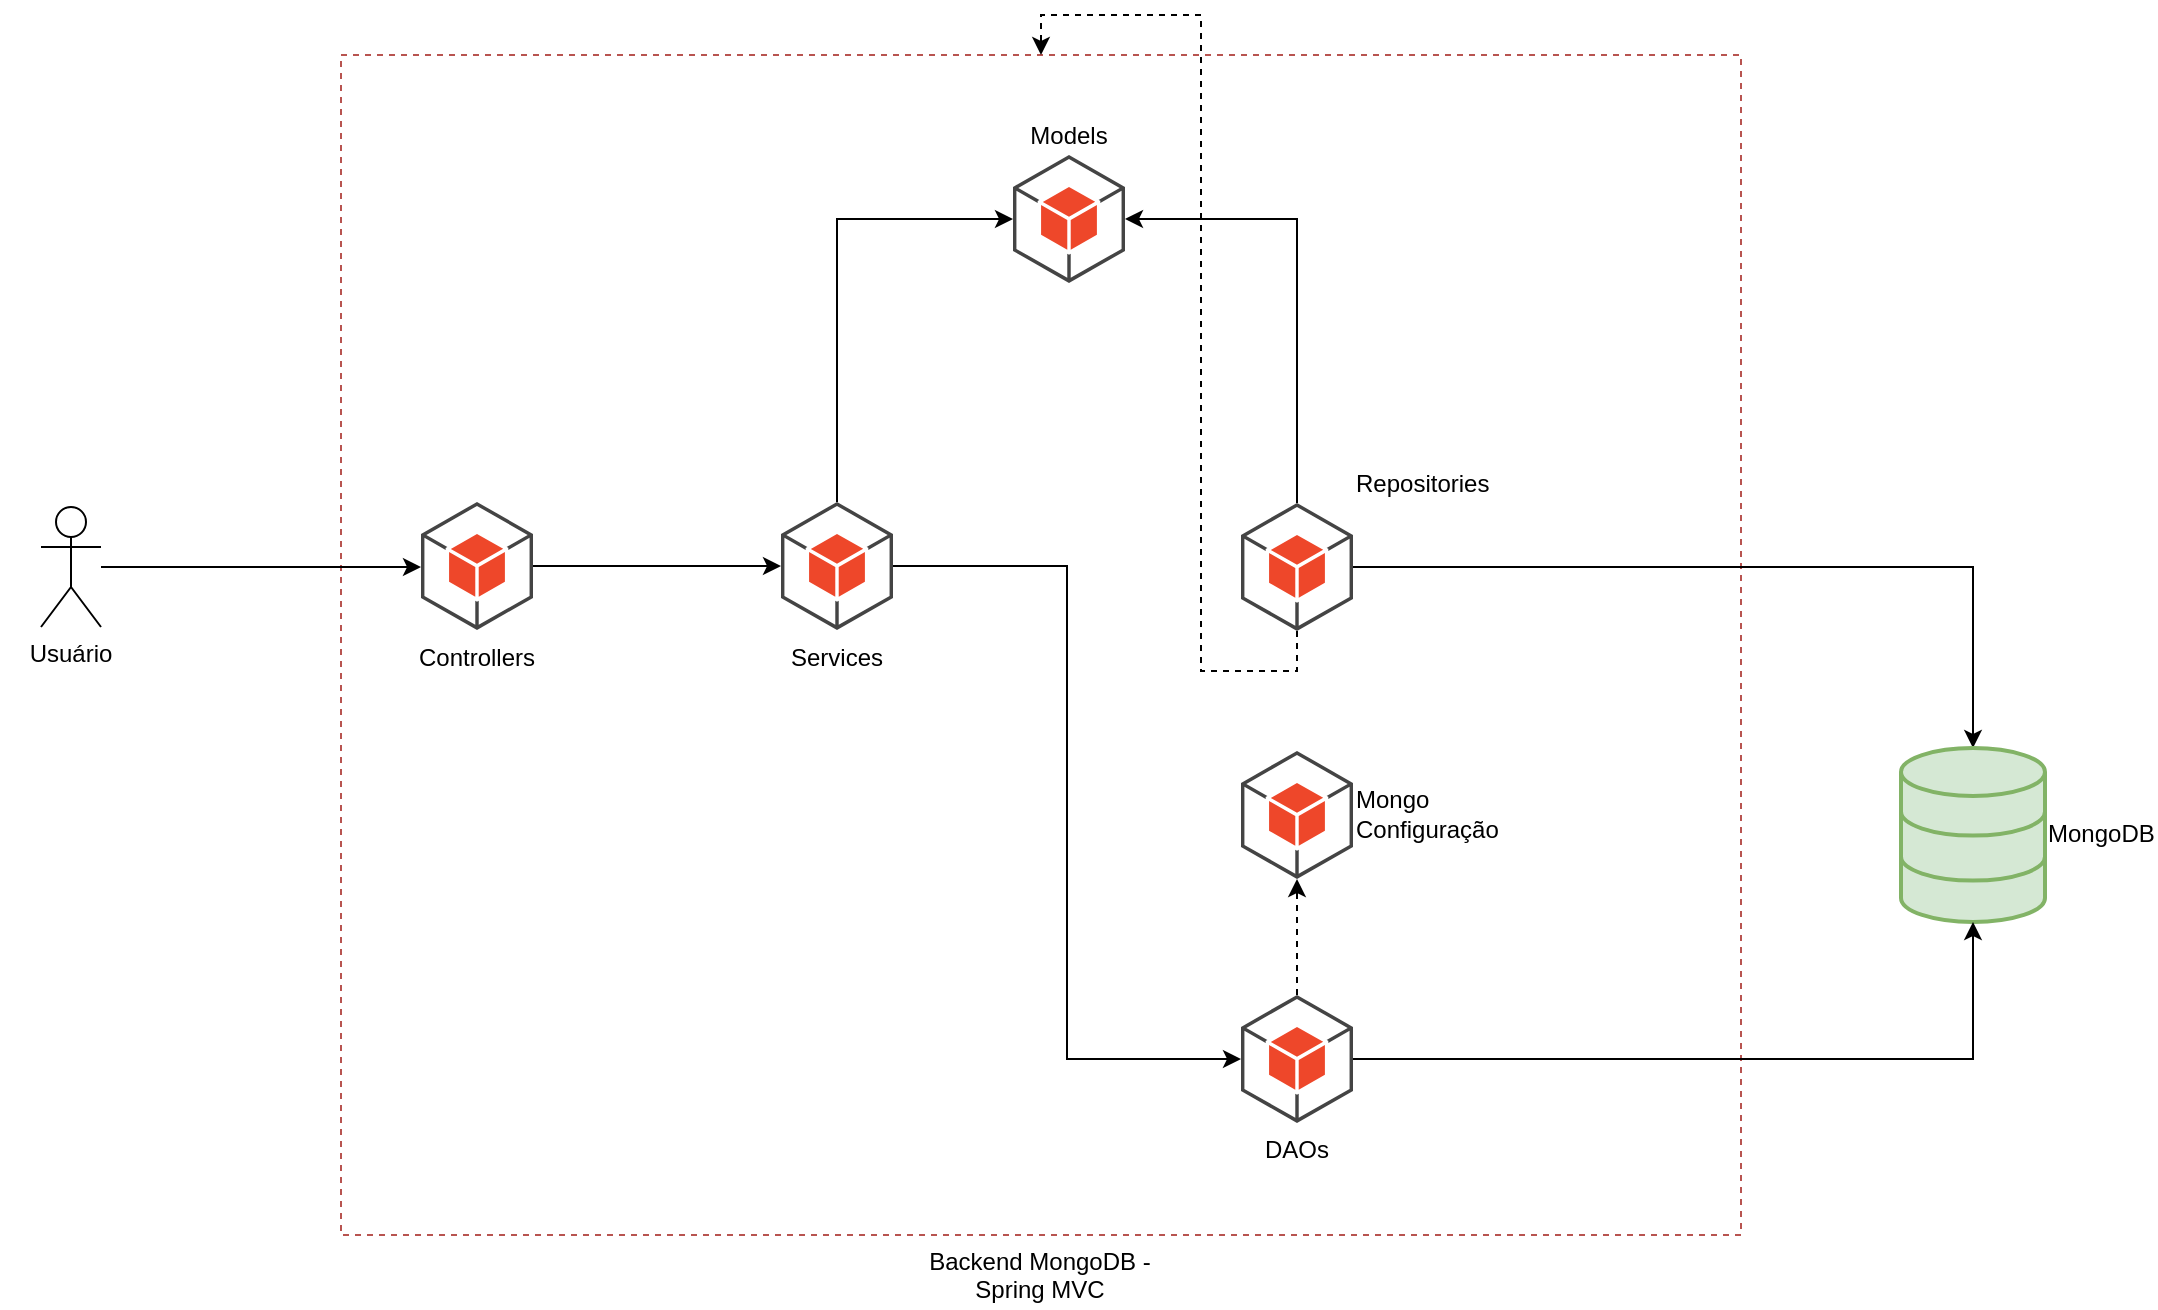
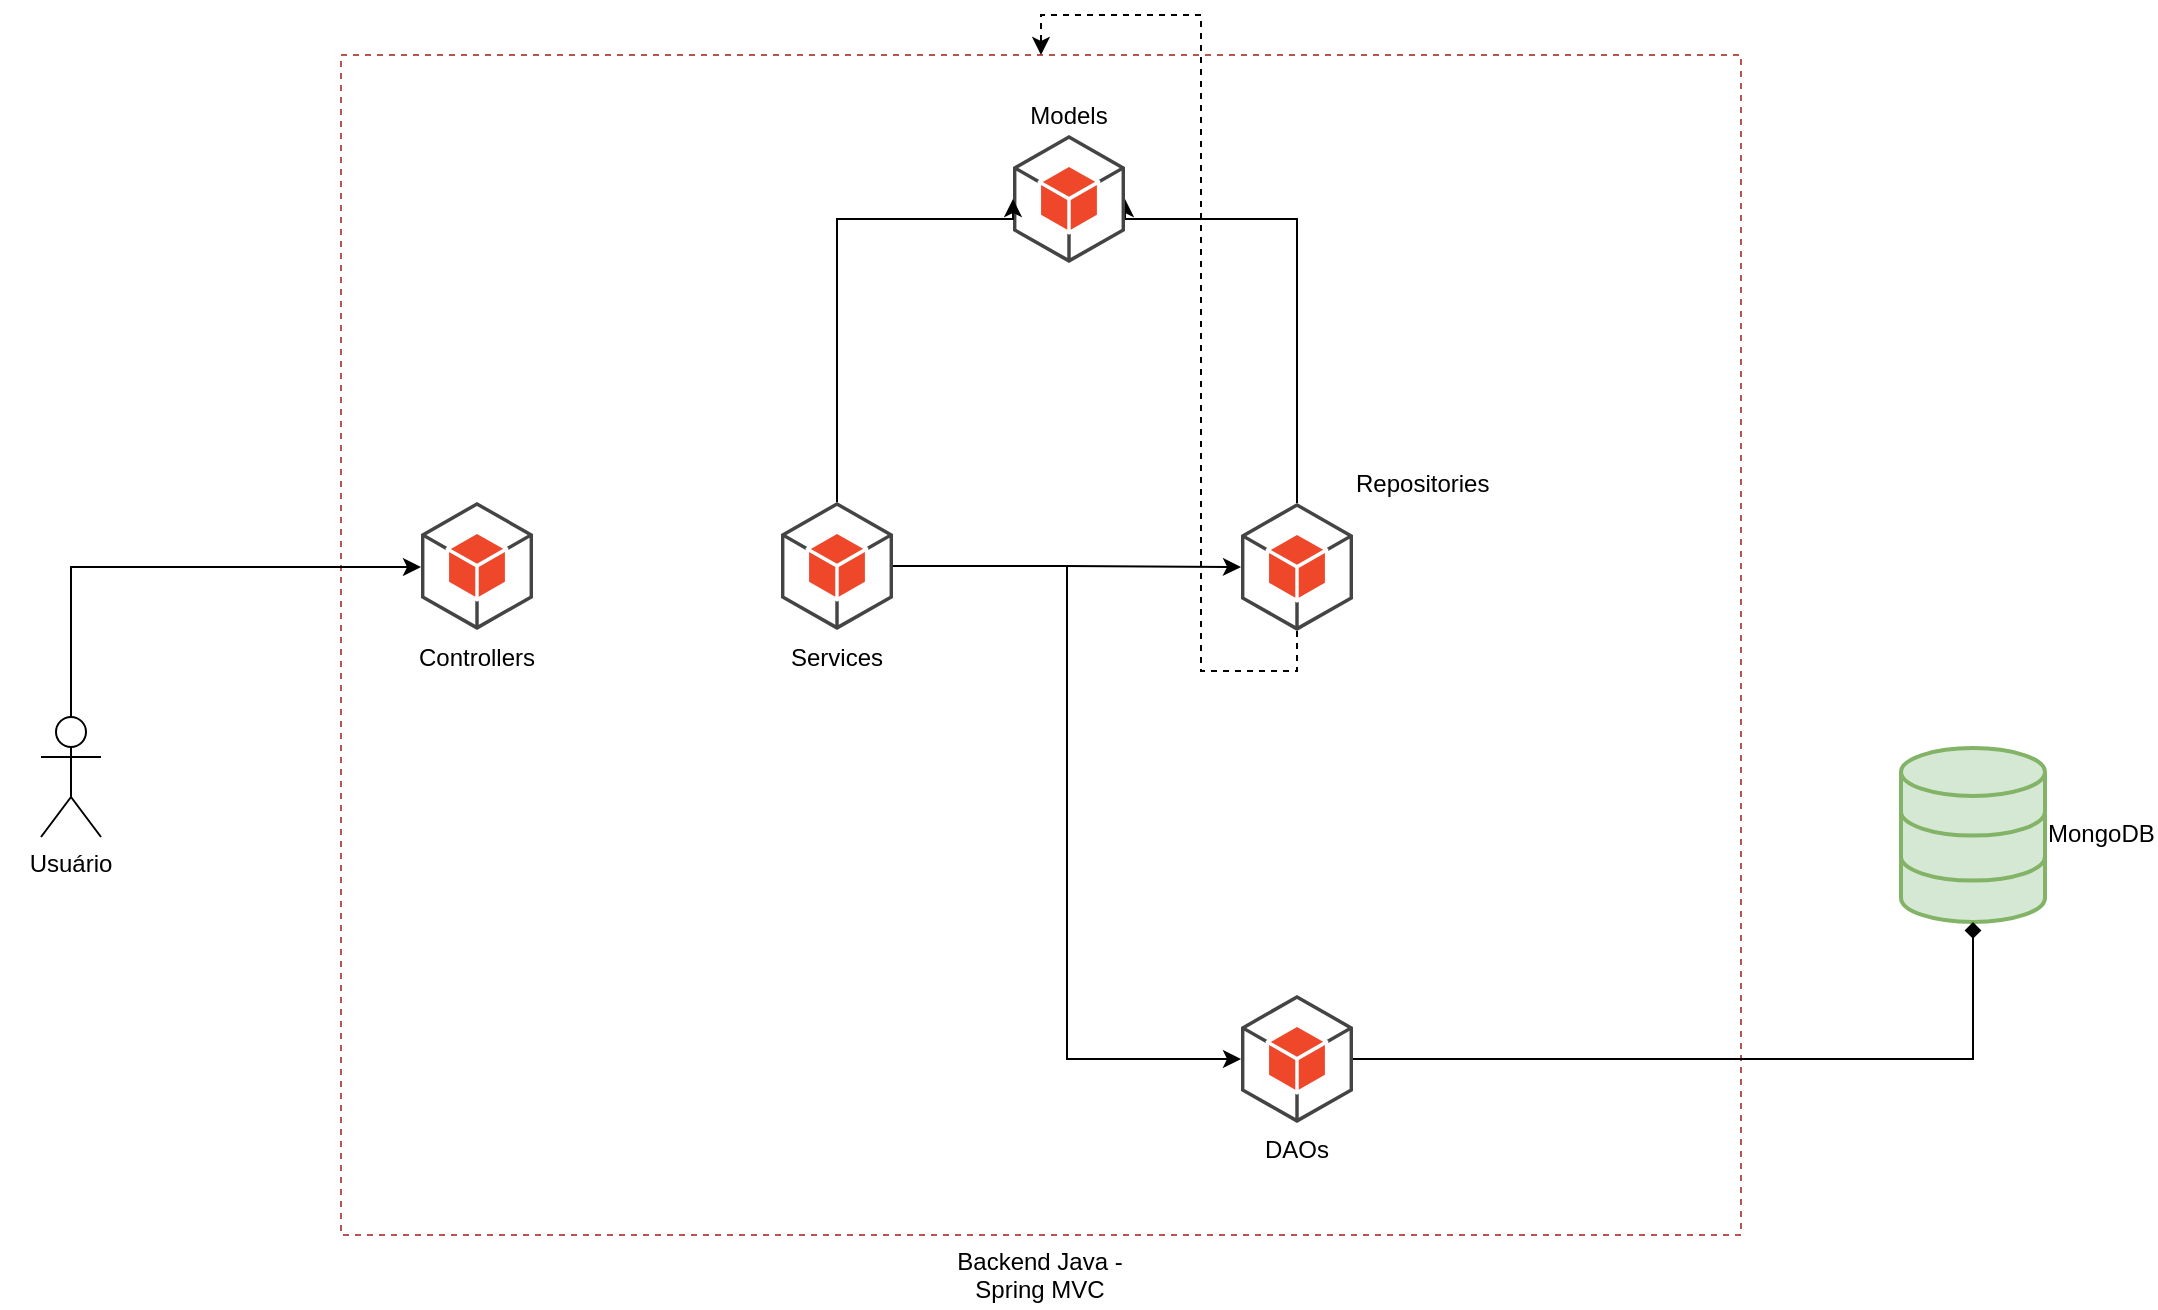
- <mxCell id="9" value="&lt;span style=&quot;text-align: left&quot;&gt;Models&lt;/span&gt;" style="outlineConnect=0;dashed=0;verticalLabelPosition=top;verticalAlign=bottom;align=center;html=1;shape=mxgraph.aws3.android;fillColor=#EE472A;gradientColor=none;labelPosition=center;" parent="1" vertex="1"><mxGeometry x="506" y="70" width="56" height="64" as="geometry" /></mxCell>
+ <mxCell id="9" value="&lt;span style=&quot;text-align: left&quot;&gt;Models&lt;/span&gt;" style="outlineConnect=0;dashed=0;verticalLabelPosition=top;verticalAlign=bottom;align=center;html=1;shape=mxgraph.aws3.android;fillColor=#EE472A;gradientColor=none;labelPosition=center;" parent="1" vertex="1"><mxGeometry x="506" y="60" width="56" height="64" as="geometry" /></mxCell>
- <mxCell id="10" style="edgeStyle=orthogonalEdgeStyle;rounded=0;orthogonalLoop=1;jettySize=auto;html=1;" parent="1" source="11" target="17" edge="1"><mxGeometry relative="1" as="geometry" /></mxCell>
+ <mxCell id="14" style="edgeStyle=orthogonalEdgeStyle;rounded=0;orthogonalLoop=1;jettySize=auto;html=1;" parent="1" source="17" target="7" edge="1"><mxGeometry relative="1" as="geometry" /></mxCell>
- <mxCell id="13" value="Usuário" style="shape=umlActor;verticalLabelPosition=bottom;labelBackgroundColor=#ffffff;verticalAlign=top;html=1;outlineConnect=0;fillColor=none;" parent="1" vertex="1"><mxGeometry x="20" y="246" width="30" height="60" as="geometry" /></mxCell>
+ <mxCell id="13" value="Usuário" style="shape=umlActor;verticalLabelPosition=bottom;labelBackgroundColor=#ffffff;verticalAlign=top;html=1;outlineConnect=0;fillColor=none;" parent="1" vertex="1"><mxGeometry x="20" y="351" width="30" height="60" as="geometry" /></mxCell>
- <mxCell id="4" style="edgeStyle=orthogonalEdgeStyle;rounded=0;orthogonalLoop=1;jettySize=auto;html=1;" edge="1" parent="1" source="7" target="8"><mxGeometry relative="1" as="geometry" /></mxCell>
- <mxCell id="3" value="&lt;span style=&quot;text-align: right&quot;&gt;Mongo&amp;nbsp;&lt;/span&gt;&lt;br style=&quot;text-align: right&quot;&gt;&lt;span style=&quot;text-align: right&quot;&gt;Configuração&lt;/span&gt;" style="outlineConnect=0;dashed=0;verticalLabelPosition=middle;verticalAlign=middle;align=left;html=1;shape=mxgraph.aws3.android;fillColor=#EE472A;gradientColor=none;labelPosition=right;" parent="1" vertex="1"><mxGeometry x="620" y="368" width="56" height="64" as="geometry" /></mxCell>
- <mxCell id="18" style="edgeStyle=orthogonalEdgeStyle;rounded=0;orthogonalLoop=1;jettySize=auto;html=1;" edge="1" parent="1" source="20" target="8"><mxGeometry relative="1" as="geometry" /></mxCell>
+ <mxCell id="18" style="edgeStyle=orthogonalEdgeStyle;rounded=0;orthogonalLoop=1;jettySize=auto;html=1;endArrow=diamond;" edge="1" parent="1" source="20" target="8"><mxGeometry relative="1" as="geometry" /></mxCell>
- <mxCell id="19" style="edgeStyle=orthogonalEdgeStyle;rounded=0;orthogonalLoop=1;jettySize=auto;html=1;dashed=1;" edge="1" parent="1" source="20" target="3"><mxGeometry relative="1" as="geometry" /></mxCell>
- <mxCell id="2" value="Backend MongoDB - &lt;br&gt;Spring MVC" style="rounded=0;whiteSpace=wrap;html=1;fillColor=none;dashed=1;imageVerticalAlign=bottom;labelPosition=center;verticalLabelPosition=bottom;align=center;verticalAlign=top;strokeColor=#b85450;" parent="1" vertex="1"><mxGeometry x="170" y="20" width="700" height="590" as="geometry" /></mxCell>
+ <mxCell id="2" value="Backend Java - &lt;br&gt;Spring MVC" style="rounded=0;whiteSpace=wrap;html=1;fillColor=none;dashed=1;imageVerticalAlign=bottom;labelPosition=center;verticalLabelPosition=bottom;align=center;verticalAlign=top;strokeColor=#b85450;" parent="1" vertex="1"><mxGeometry x="170" y="20" width="700" height="590" as="geometry" /></mxCell>
